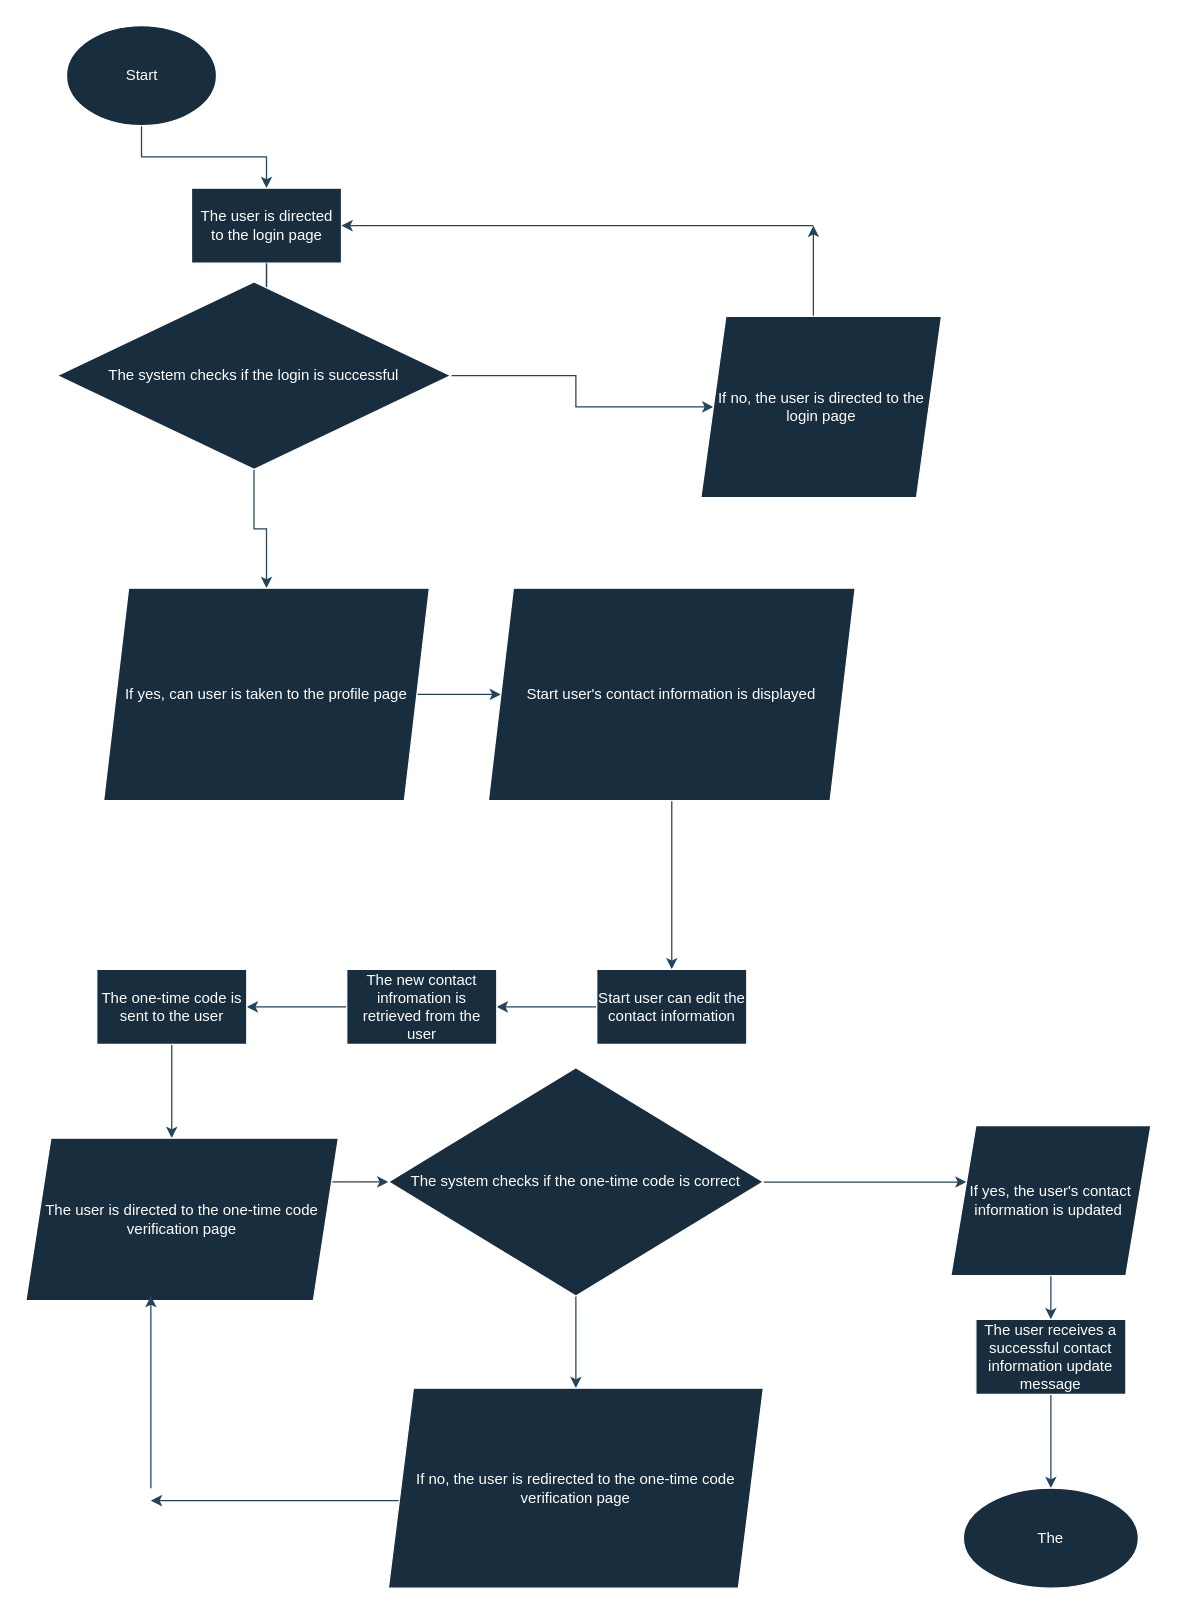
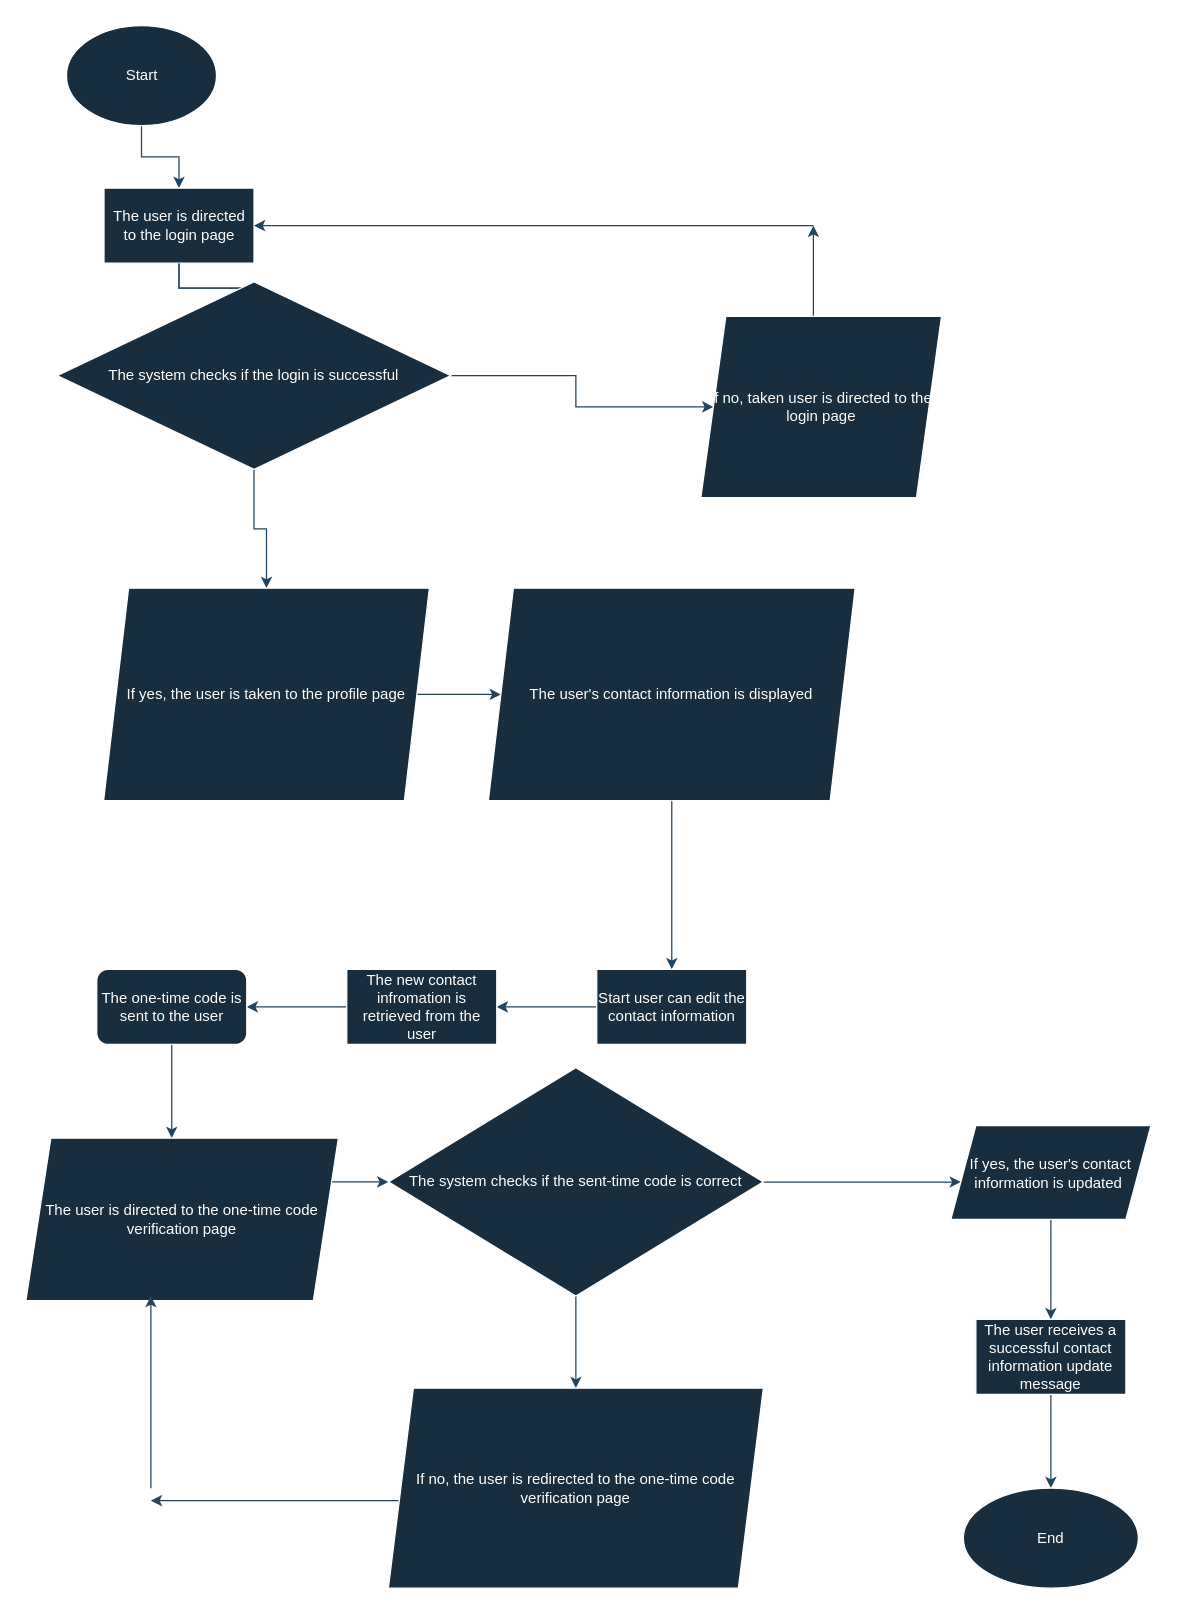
- <mxCell id="5" value="The user is directed to the login page" style="whiteSpace=wrap;html=1;labelBackgroundColor=none;fillColor=#182E3E;strokeColor=#FFFFFF;fontColor=#FFFFFF;" vertex="1" parent="1"><mxGeometry x="152.5" y="150" width="120" height="60" as="geometry" /></mxCell>
+ <mxCell id="5" value="The user is directed to the login page" style="whiteSpace=wrap;html=1;labelBackgroundColor=none;fillColor=#182E3E;strokeColor=#FFFFFF;fontColor=#FFFFFF;" vertex="1" parent="1"><mxGeometry x="82.5" y="150" width="120" height="60" as="geometry" /></mxCell>
- <mxCell id="11" value="If no, the user is directed to the login page" style="shape=parallelogram;perimeter=parallelogramPerimeter;whiteSpace=wrap;html=1;fixedSize=1;labelBackgroundColor=none;fillColor=#182E3E;strokeColor=#FFFFFF;fontColor=#FFFFFF;" vertex="1" parent="1"><mxGeometry x="560" y="252.5" width="192.5" height="145" as="geometry" /></mxCell>
+ <mxCell id="11" value="If no, taken user is directed to the login page" style="shape=parallelogram;perimeter=parallelogramPerimeter;whiteSpace=wrap;html=1;fixedSize=1;labelBackgroundColor=none;fillColor=#182E3E;strokeColor=#FFFFFF;fontColor=#FFFFFF;" vertex="1" parent="1"><mxGeometry x="560" y="252.5" width="192.5" height="145" as="geometry" /></mxCell>
- <mxCell id="14" value="If yes, can user is taken to the profile page" style="shape=parallelogram;perimeter=parallelogramPerimeter;whiteSpace=wrap;html=1;fixedSize=1;labelBackgroundColor=none;fillColor=#182E3E;strokeColor=#FFFFFF;fontColor=#FFFFFF;" vertex="1" parent="1"><mxGeometry x="82.19" y="470" width="260.62" height="170" as="geometry" /></mxCell>
+ <mxCell id="14" value="If yes, the user is taken to the profile page" style="shape=parallelogram;perimeter=parallelogramPerimeter;whiteSpace=wrap;html=1;fixedSize=1;labelBackgroundColor=none;fillColor=#182E3E;strokeColor=#FFFFFF;fontColor=#FFFFFF;" vertex="1" parent="1"><mxGeometry x="82.19" y="470" width="260.62" height="170" as="geometry" /></mxCell>
- <mxCell id="16" value="Start user's contact information is displayed" style="shape=parallelogram;perimeter=parallelogramPerimeter;whiteSpace=wrap;html=1;fixedSize=1;labelBackgroundColor=none;fillColor=#182E3E;strokeColor=#FFFFFF;fontColor=#FFFFFF;" vertex="1" parent="1"><mxGeometry x="390" y="470" width="293.43" height="170" as="geometry" /></mxCell>
+ <mxCell id="16" value="The user's contact information is displayed" style="shape=parallelogram;perimeter=parallelogramPerimeter;whiteSpace=wrap;html=1;fixedSize=1;labelBackgroundColor=none;fillColor=#182E3E;strokeColor=#FFFFFF;fontColor=#FFFFFF;" vertex="1" parent="1"><mxGeometry x="390" y="470" width="293.43" height="170" as="geometry" /></mxCell>
- <mxCell id="22" value="The one-time code is sent to the user" style="whiteSpace=wrap;html=1;labelBackgroundColor=none;fillColor=#182E3E;strokeColor=#FFFFFF;fontColor=#FFFFFF;" vertex="1" parent="1"><mxGeometry x="76.715" y="775" width="120" height="60" as="geometry" /></mxCell>
+ <mxCell id="22" value="The one-time code is sent to the user" style="whiteSpace=wrap;html=1;labelBackgroundColor=none;fillColor=#182E3E;strokeColor=#FFFFFF;fontColor=#FFFFFF;rounded=1;" vertex="1" parent="1"><mxGeometry x="76.715" y="775" width="120" height="60" as="geometry" /></mxCell>
- <mxCell id="27" value="The system checks if the one-time code is correct" style="rhombus;whiteSpace=wrap;html=1;labelBackgroundColor=none;fillColor=#182E3E;strokeColor=#FFFFFF;fontColor=#FFFFFF;" vertex="1" parent="1"><mxGeometry x="310" y="853.75" width="300" height="182.5" as="geometry" /></mxCell>
+ <mxCell id="27" value="The system checks if the sent-time code is correct" style="rhombus;whiteSpace=wrap;html=1;labelBackgroundColor=none;fillColor=#182E3E;strokeColor=#FFFFFF;fontColor=#FFFFFF;" vertex="1" parent="1"><mxGeometry x="310" y="853.75" width="300" height="182.5" as="geometry" /></mxCell>
- <mxCell id="32" value="If yes, the user's contact information is updated&amp;nbsp;" style="shape=parallelogram;perimeter=parallelogramPerimeter;whiteSpace=wrap;html=1;fixedSize=1;labelBackgroundColor=none;fillColor=#182E3E;strokeColor=#FFFFFF;fontColor=#FFFFFF;" vertex="1" parent="1"><mxGeometry x="760" y="900" width="160" height="120" as="geometry" /></mxCell>
+ <mxCell id="32" value="If yes, the user's contact information is updated&amp;nbsp;" style="shape=parallelogram;perimeter=parallelogramPerimeter;whiteSpace=wrap;html=1;fixedSize=1;labelBackgroundColor=none;fillColor=#182E3E;strokeColor=#FFFFFF;fontColor=#FFFFFF;" vertex="1" parent="1"><mxGeometry x="760" y="900" width="160" height="75" as="geometry" /></mxCell>
- <mxCell id="35" value="The" style="ellipse;whiteSpace=wrap;html=1;labelBackgroundColor=none;fillColor=#182E3E;strokeColor=#FFFFFF;fontColor=#FFFFFF;" vertex="1" parent="1"><mxGeometry x="770" y="1190" width="140" height="80" as="geometry" /></mxCell>
+ <mxCell id="35" value="End" style="ellipse;whiteSpace=wrap;html=1;labelBackgroundColor=none;fillColor=#182E3E;strokeColor=#FFFFFF;fontColor=#FFFFFF;" vertex="1" parent="1"><mxGeometry x="770" y="1190" width="140" height="80" as="geometry" /></mxCell>
